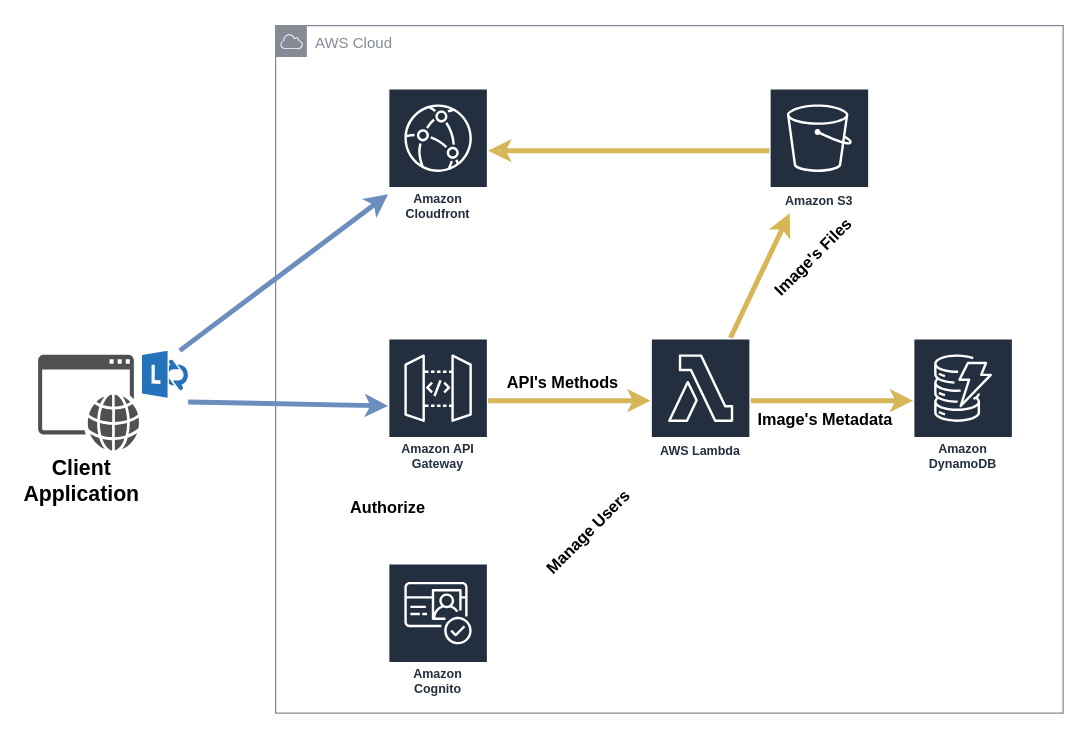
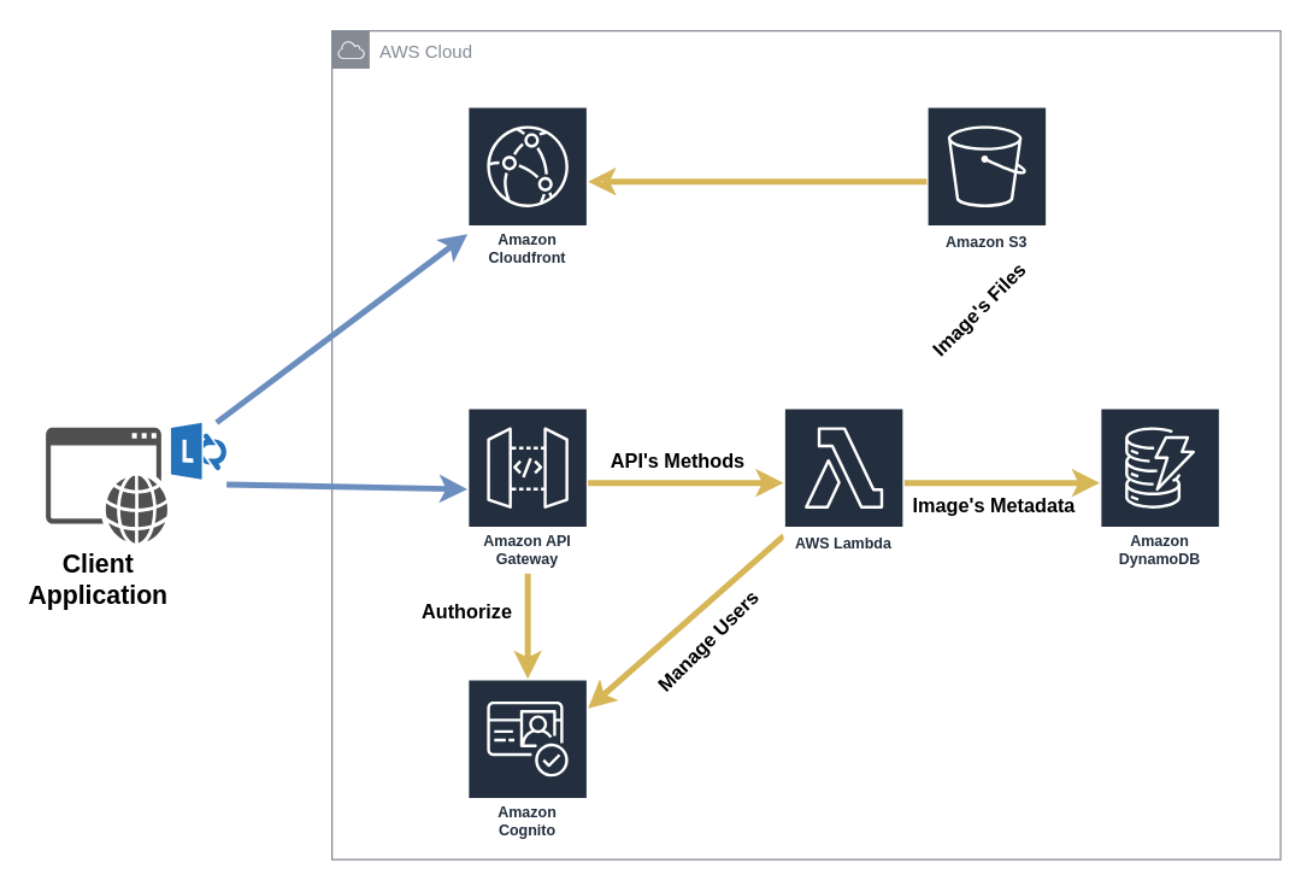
- <mxCell id="10" style="edgeStyle=none;rounded=0;orthogonalLoop=1;jettySize=auto;html=1;strokeWidth=4;fillColor=#fff2cc;strokeColor=#d6b656;" edge="1" parent="1" source="11" target="4"><mxGeometry relative="1" as="geometry" /></mxCell>
+ <mxCell id="8" style="edgeStyle=none;rounded=0;orthogonalLoop=1;jettySize=auto;html=1;strokeWidth=4;fillColor=#fff2cc;strokeColor=#d6b656;" edge="1" parent="1" source="11" target="3"><mxGeometry relative="1" as="geometry" /></mxCell>
+ <mxCell id="6" style="edgeStyle=none;rounded=0;orthogonalLoop=1;jettySize=auto;html=1;strokeWidth=4;fillColor=#fff2cc;strokeColor=#d6b656;" edge="1" parent="1" source="7" target="3"><mxGeometry relative="1" as="geometry" /></mxCell>
